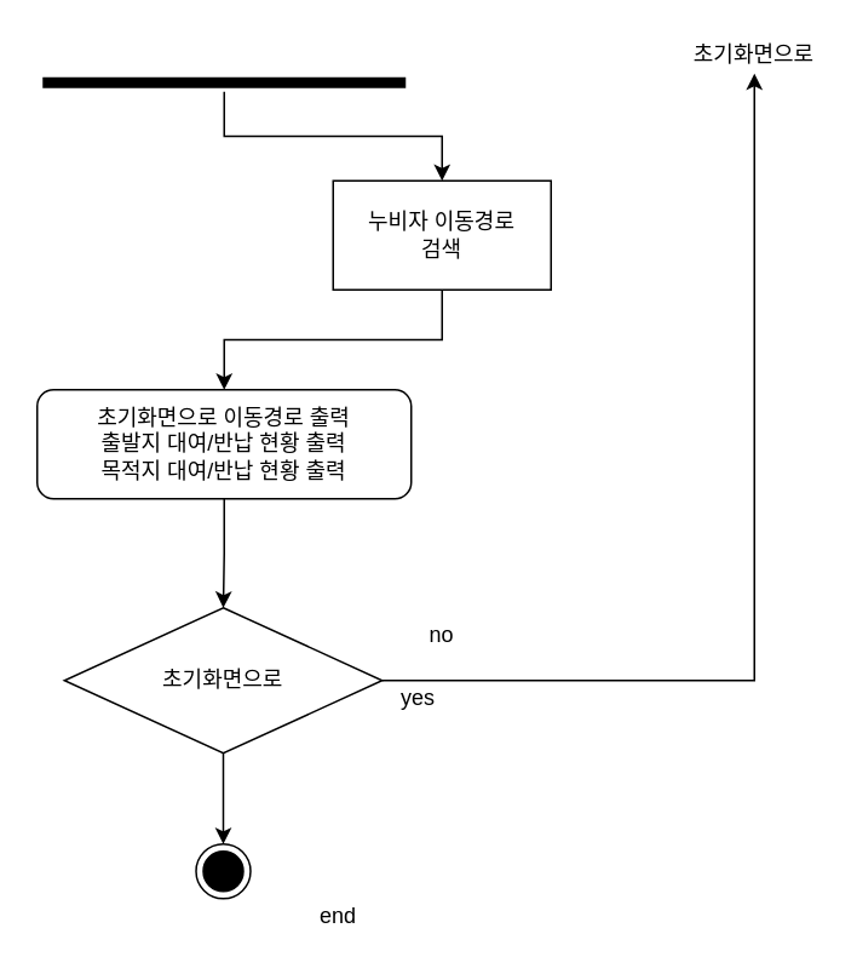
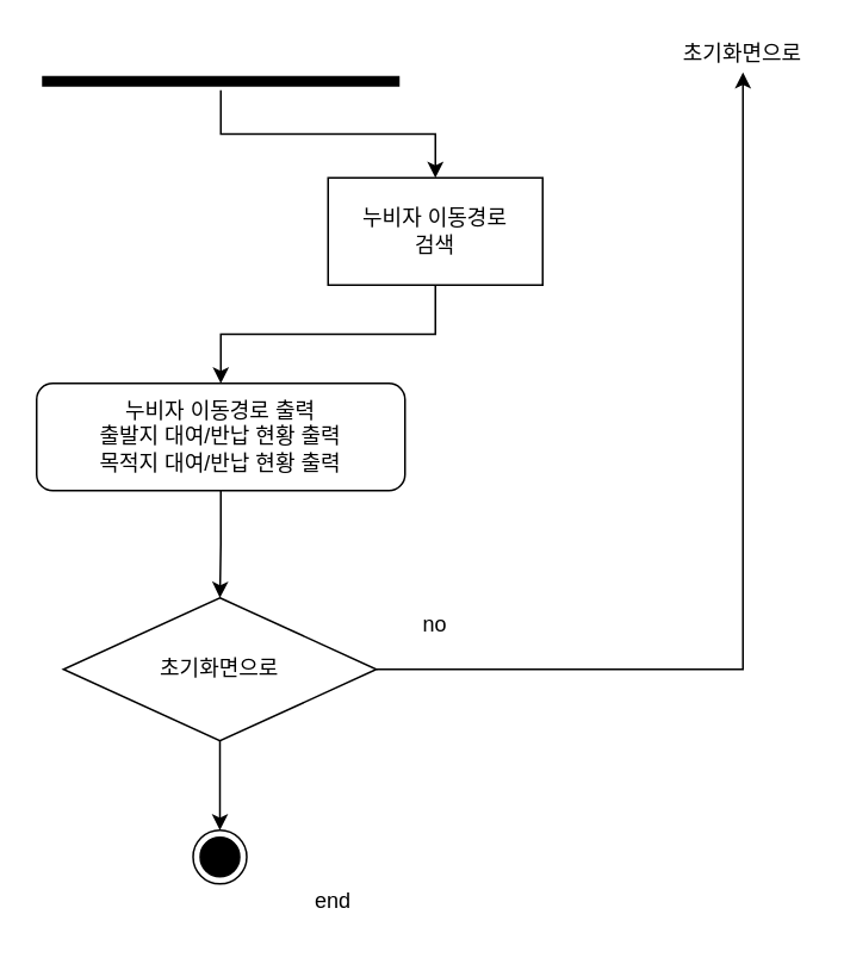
- <mxCell id="6" value="초기화면으로 이동경로 출력&lt;br&gt;출발지 대여/반납 현황 출력&lt;br&gt;목적지 대여/반납 현황 출력" style="rounded=1;whiteSpace=wrap;html=1;" vertex="1" parent="1"><mxGeometry x="20" y="214" width="206" height="60" as="geometry" /></mxCell>
+ <mxCell id="6" value="누비자 이동경로 출력&lt;br&gt;출발지 대여/반납 현황 출력&lt;br&gt;목적지 대여/반납 현황 출력" style="rounded=1;whiteSpace=wrap;html=1;" vertex="1" parent="1"><mxGeometry x="20" y="214" width="206" height="60" as="geometry" /></mxCell>
- <mxCell id="12" value="yes" style="text;html=1;strokeColor=none;fillColor=none;align=center;verticalAlign=middle;whiteSpace=wrap;rounded=0;" vertex="1" parent="1"><mxGeometry x="210" y="374" width="40" height="20" as="geometry" /></mxCell>
